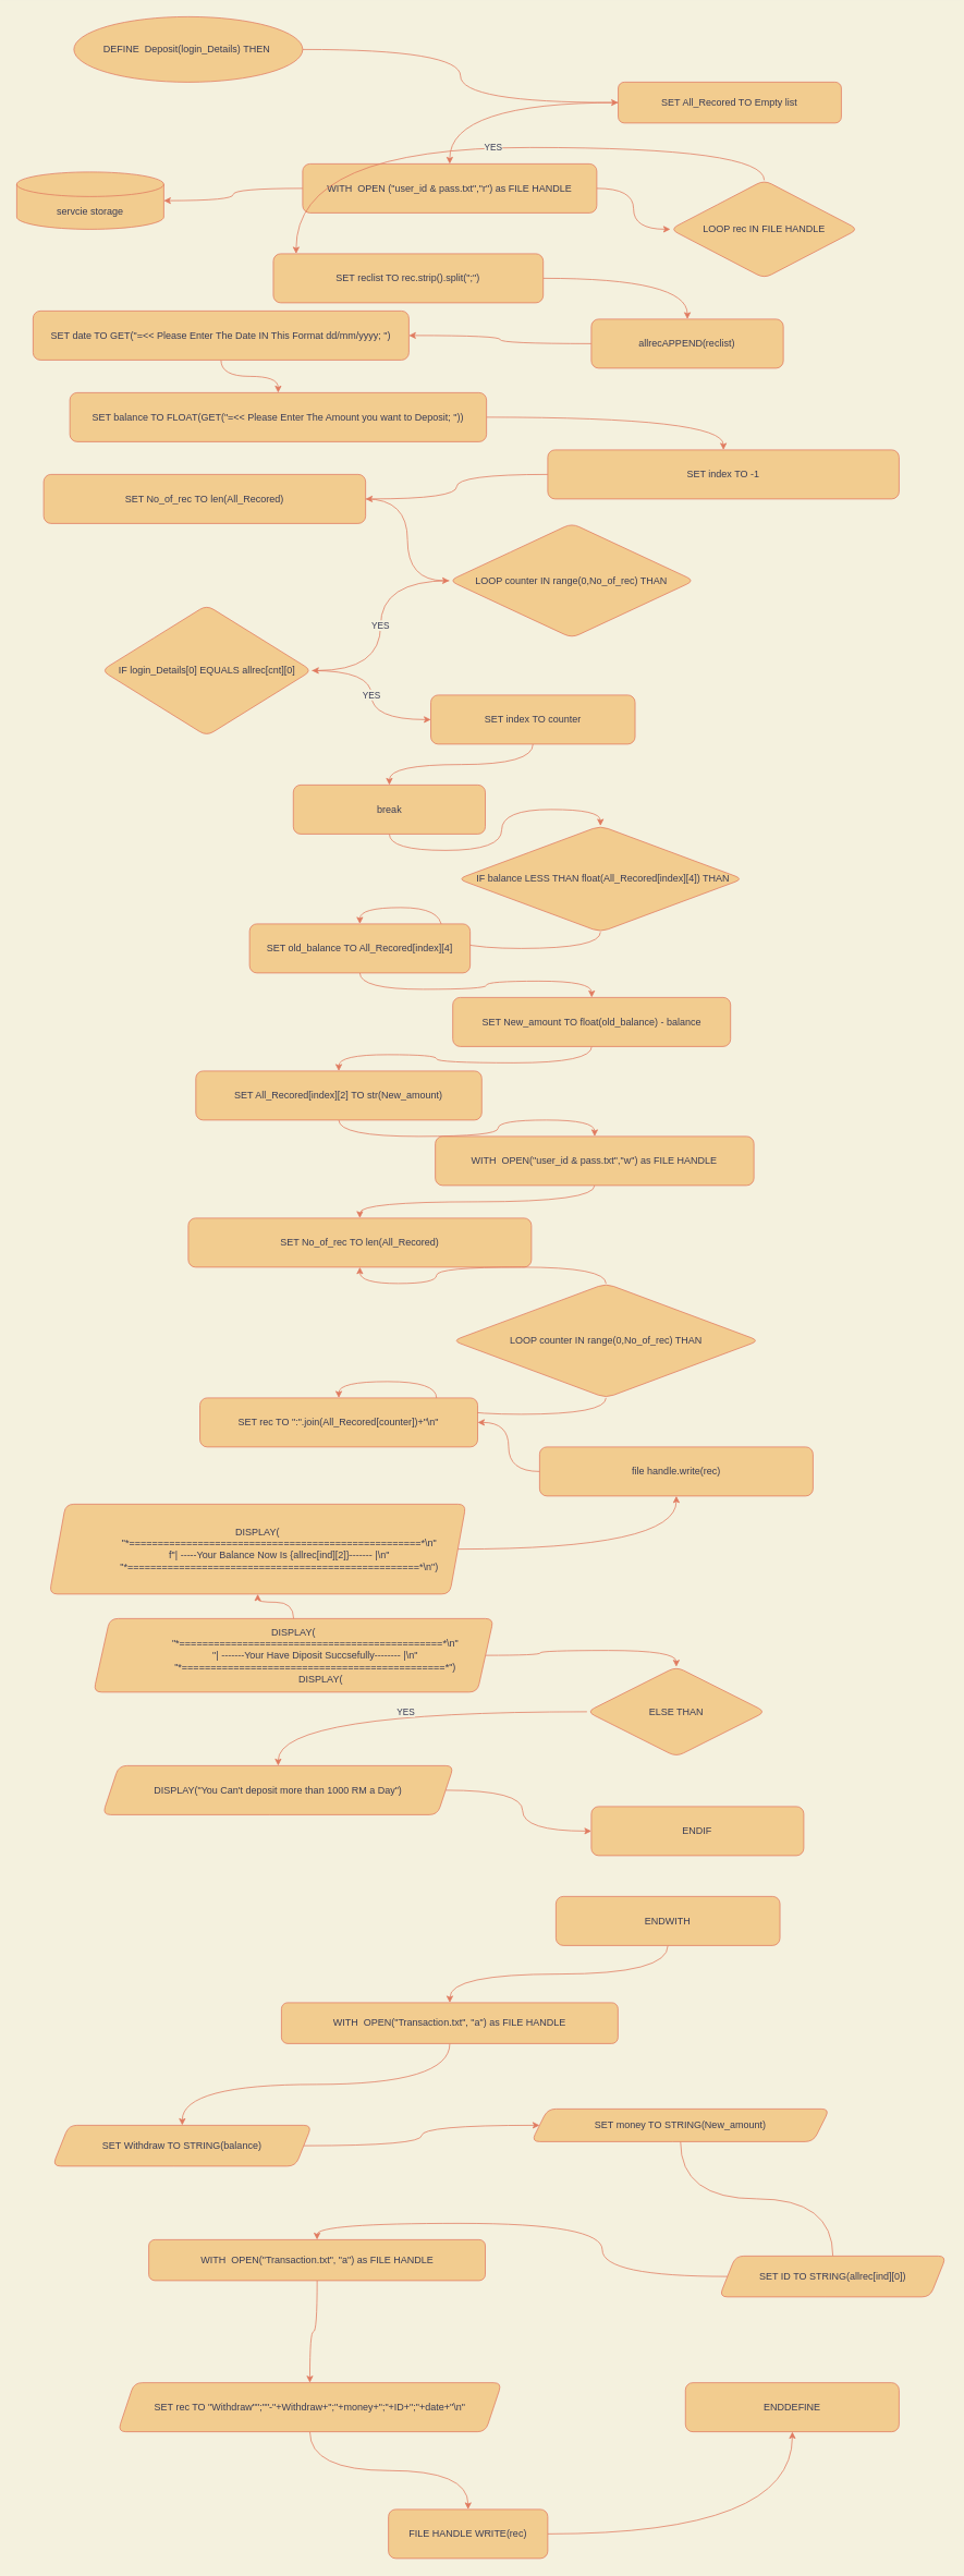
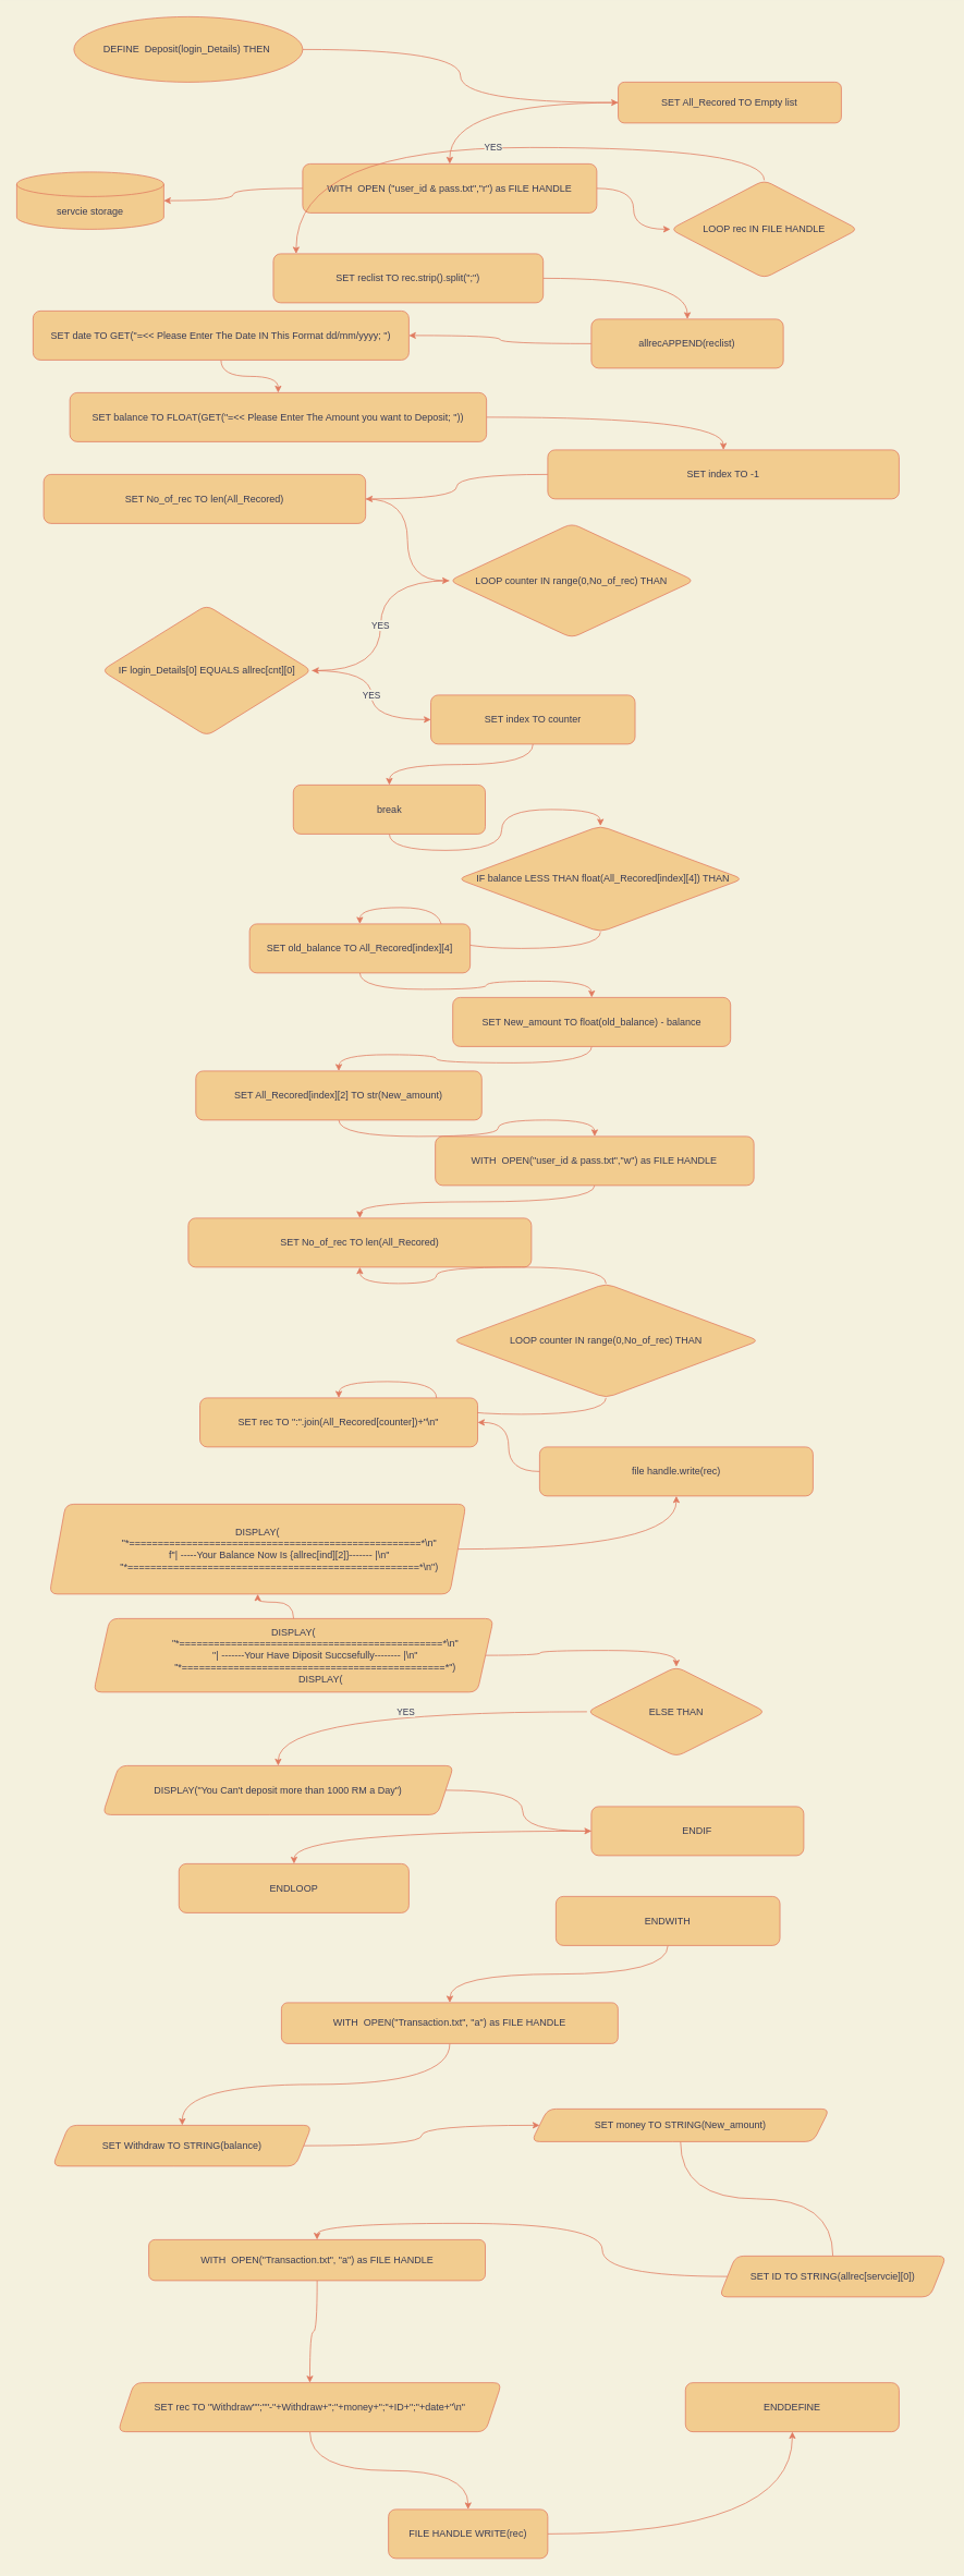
+ <mxCell id="59" style="edgeStyle=orthogonalEdgeStyle;orthogonalLoop=1;jettySize=auto;html=1;labelBackgroundColor=#F4F1DE;strokeColor=#E07A5F;fontColor=#393C56;curved=1;" edge="1" parent="1" source="60" target="56"><mxGeometry relative="1" as="geometry" /></mxCell>
+ <mxCell id="56" value="ENDLOOP" style="whiteSpace=wrap;html=1;fillColor=#F2CC8F;strokeColor=#E07A5F;fontColor=#393C56;rounded=1;" vertex="1" parent="1"><mxGeometry x="218.55" y="2280" width="281.45" height="60" as="geometry" /></mxCell>
- <mxCell id="71" value="SET ID TO STRING(allrec[ind][0])" style="shape=parallelogram;perimeter=parallelogramPerimeter;whiteSpace=wrap;html=1;fixedSize=1;shadow=0;fillColor=#F2CC8F;strokeColor=#E07A5F;fontColor=#393C56;rounded=1;" vertex="1" parent="1"><mxGeometry x="880" y="2760" width="277.89" height="50" as="geometry" /></mxCell>
+ <mxCell id="71" value="SET ID TO STRING(allrec[servcie][0])" style="shape=parallelogram;perimeter=parallelogramPerimeter;whiteSpace=wrap;html=1;fixedSize=1;shadow=0;fillColor=#F2CC8F;strokeColor=#E07A5F;fontColor=#393C56;rounded=1;" vertex="1" parent="1"><mxGeometry x="880" y="2760" width="277.89" height="50" as="geometry" /></mxCell>
